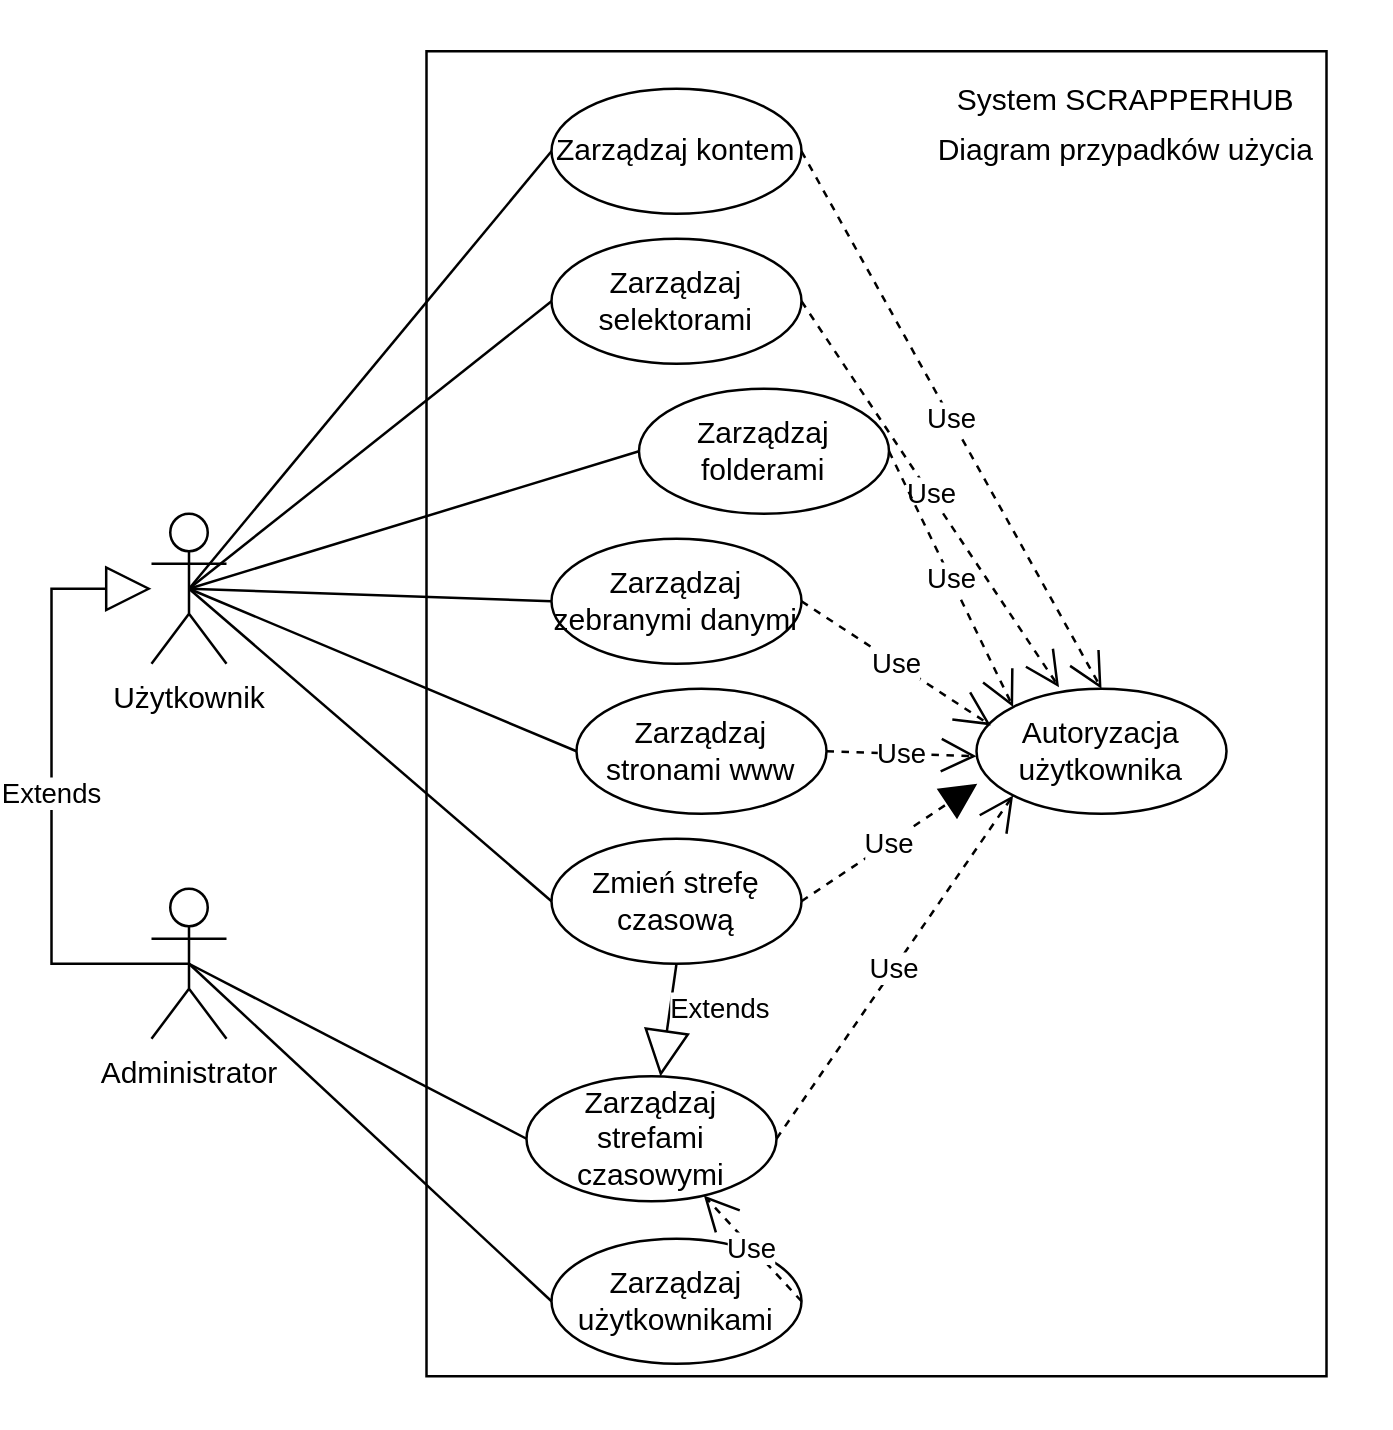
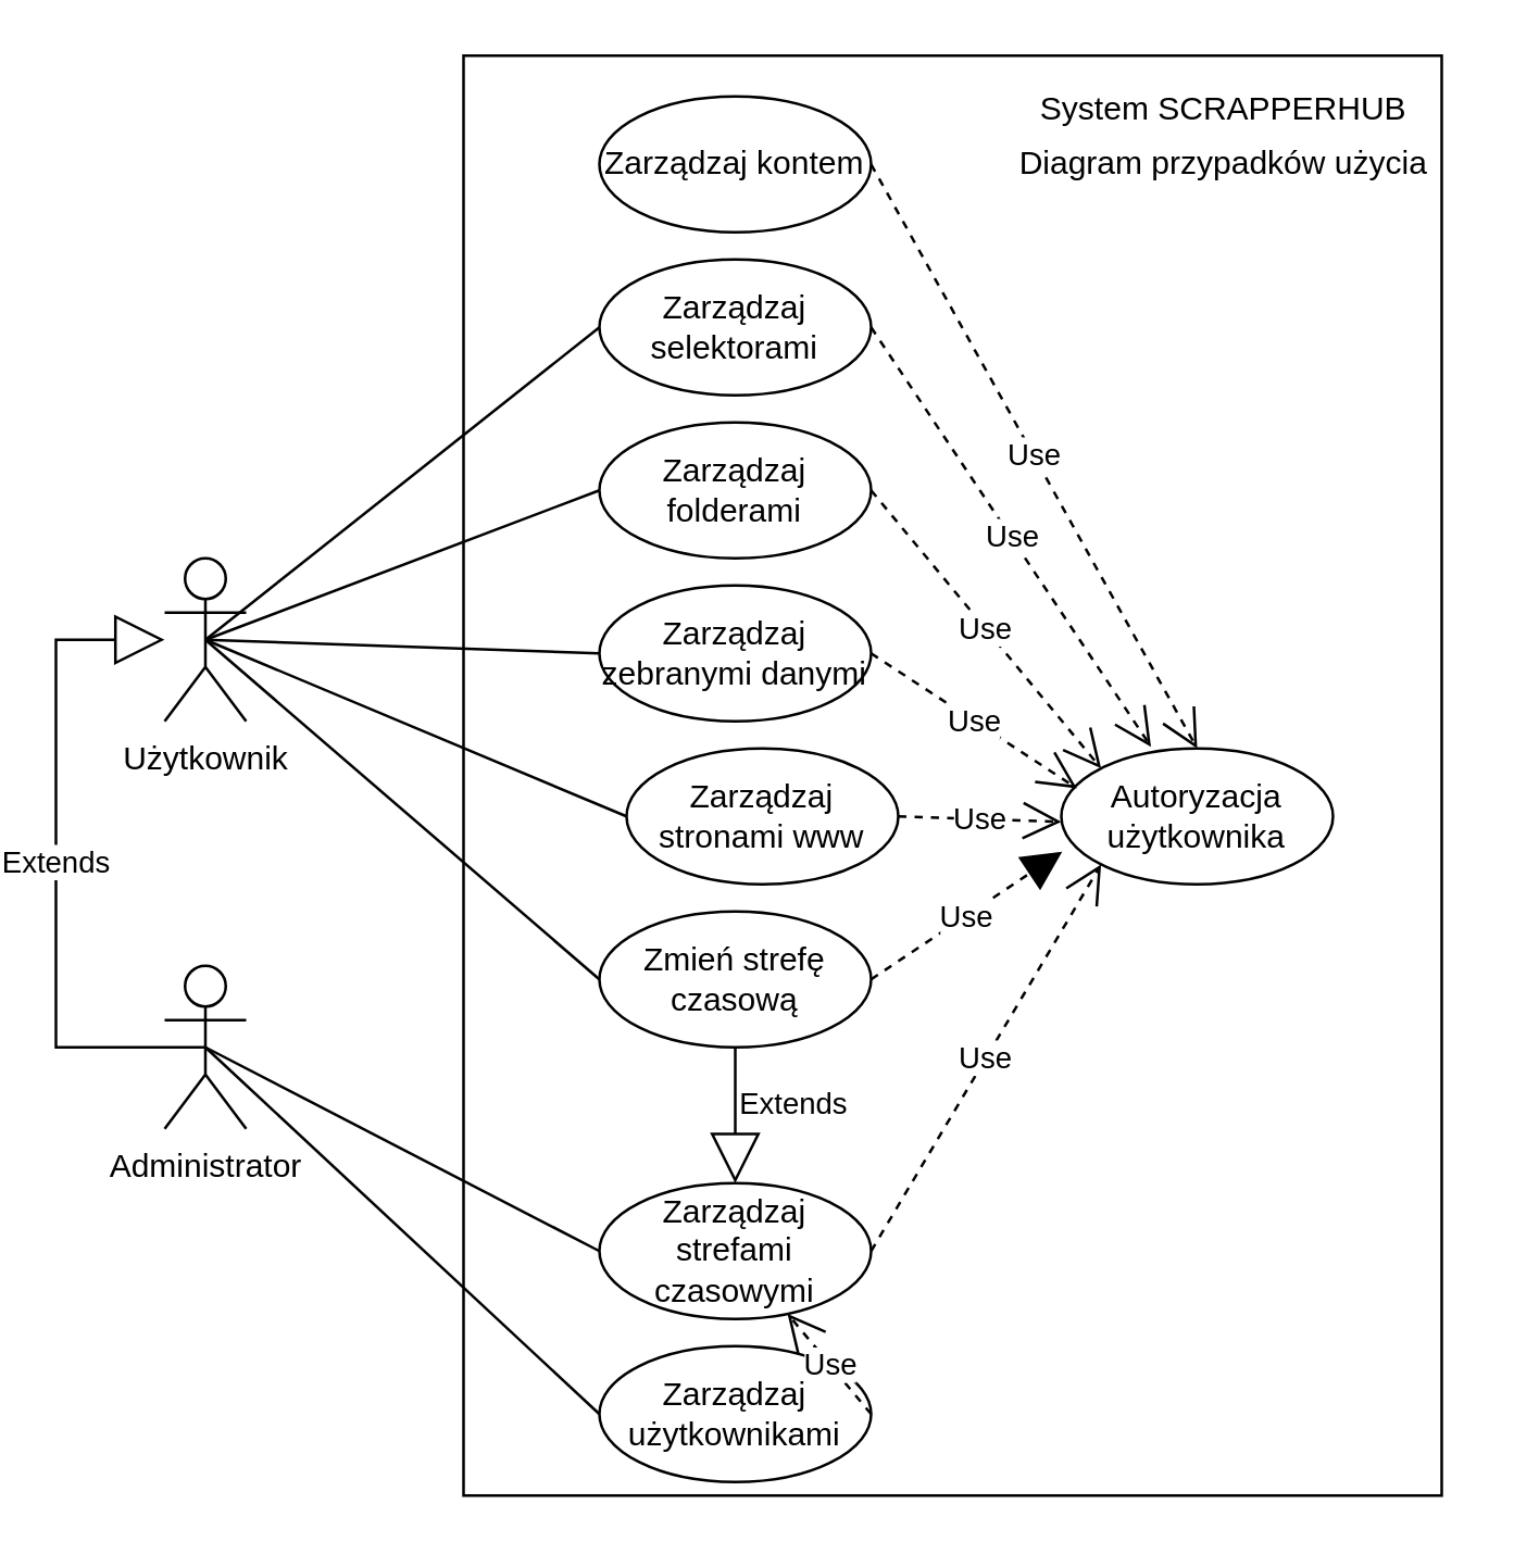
- <mxCell id="14" value="" style="endArrow=none;html=1;rounded=0;exitX=0.5;exitY=0.5;exitDx=0;exitDy=0;exitPerimeter=0;entryX=0;entryY=0.5;entryDx=0;entryDy=0;" edge="1" parent="1" source="12" target="10"><mxGeometry width="50" height="50" relative="1" as="geometry"><mxPoint x="360" y="245" as="sourcePoint" /><mxPoint x="410" y="195" as="targetPoint" /></mxGeometry></mxCell>
- <mxCell id="8" value="Zarządzaj folderami" style="ellipse;whiteSpace=wrap;html=1;" vertex="1" parent="1"><mxGeometry x="255" y="155" width="100" height="50" as="geometry" /></mxCell>
+ <mxCell id="8" value="Zarządzaj folderami" style="ellipse;whiteSpace=wrap;html=1;" vertex="1" parent="1"><mxGeometry x="220" y="155" width="100" height="50" as="geometry" /></mxCell>
- <mxCell id="6" value="Zarządzaj strefami czasowymi" style="ellipse;whiteSpace=wrap;html=1;" vertex="1" parent="1"><mxGeometry x="210" y="430" width="100" height="50" as="geometry" /></mxCell>
+ <mxCell id="6" value="Zarządzaj strefami czasowymi" style="ellipse;whiteSpace=wrap;html=1;" vertex="1" parent="1"><mxGeometry x="220" y="435" width="100" height="50" as="geometry" /></mxCell>
